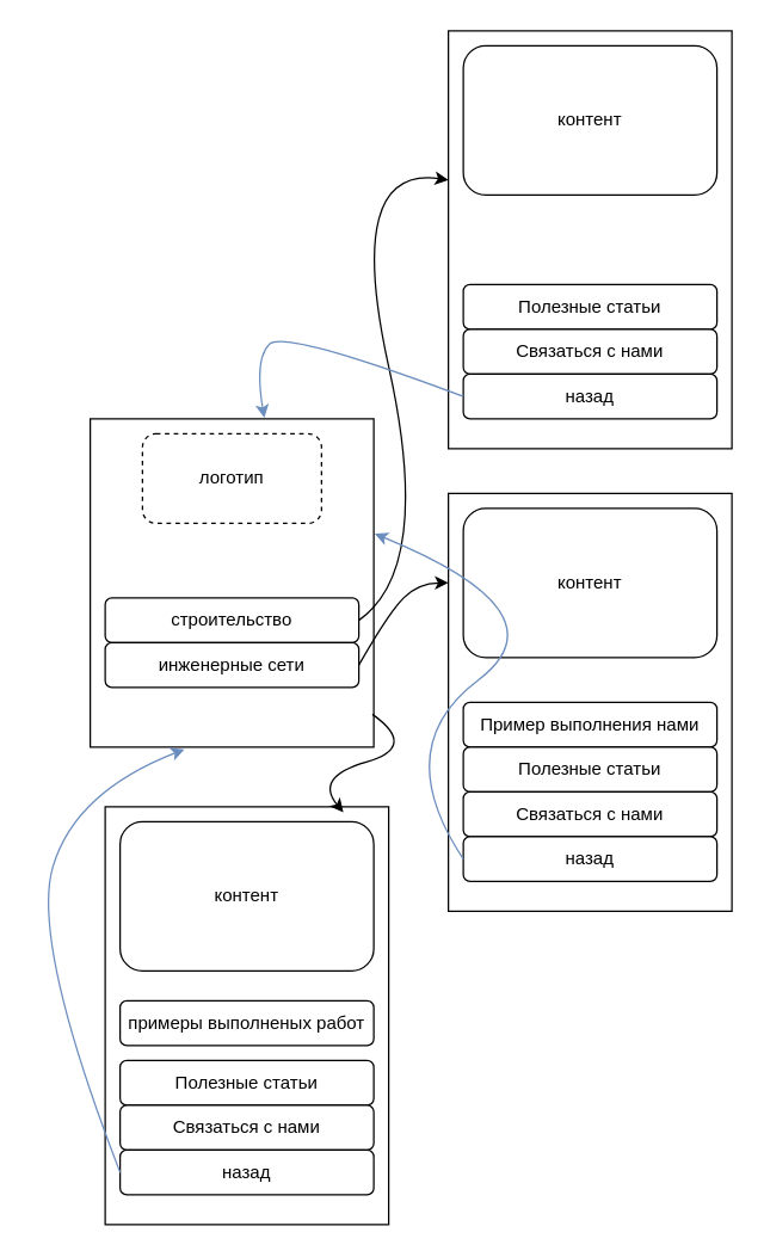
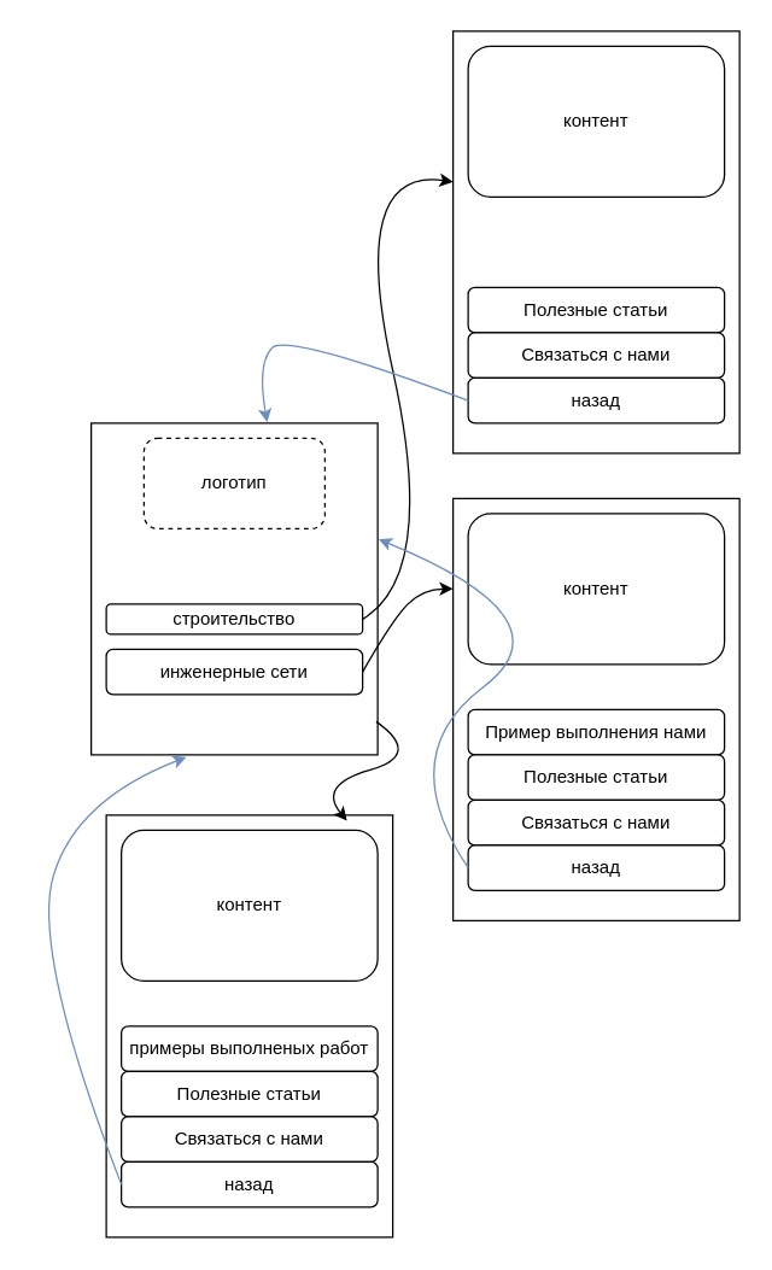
- <mxCell id="18" value="строительство" style="rounded=1;whiteSpace=wrap;html=1;" vertex="1" parent="15"><mxGeometry x="10" y="120" width="170" height="30" as="geometry" /></mxCell>
+ <mxCell id="18" value="строительство" style="rounded=1;whiteSpace=wrap;html=1;" vertex="1" parent="15"><mxGeometry x="10" y="120" width="170" height="20" as="geometry" /></mxCell>
- <mxCell id="26" value="примеры выполненых работ" style="rounded=1;whiteSpace=wrap;html=1;" vertex="1" parent="24"><mxGeometry x="10" y="130" width="170" height="30" as="geometry" /></mxCell>
+ <mxCell id="26" value="примеры выполненых работ" style="rounded=1;whiteSpace=wrap;html=1;" vertex="1" parent="24"><mxGeometry x="10" y="140" width="170" height="30" as="geometry" /></mxCell>
